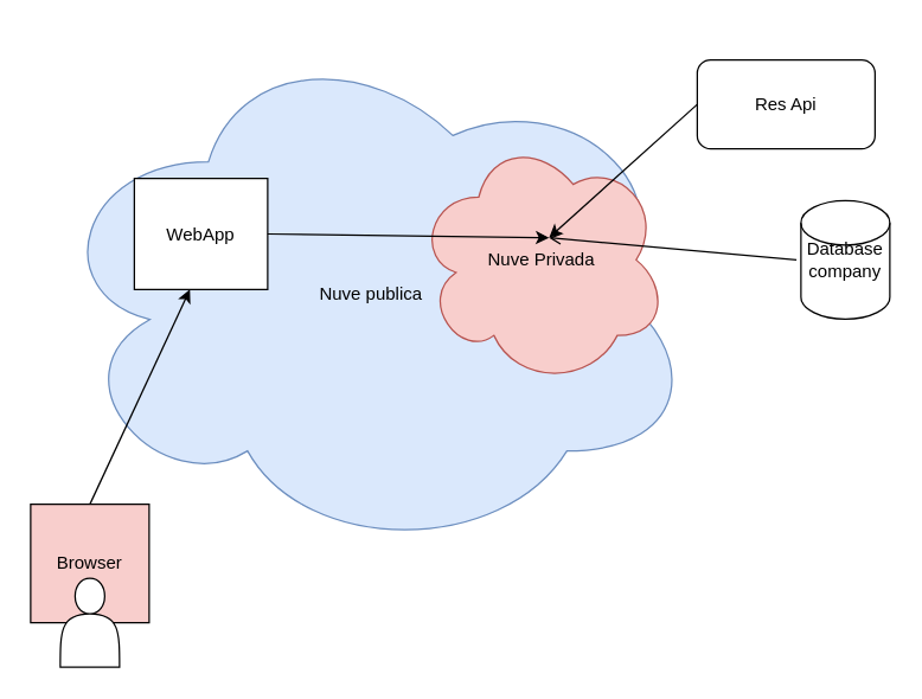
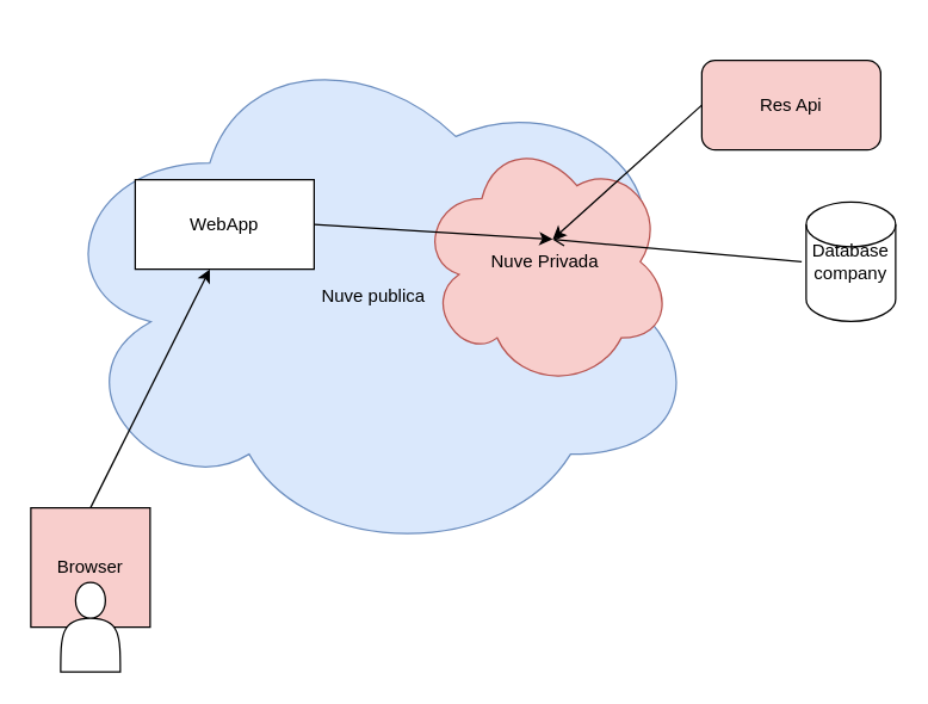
- <mxCell id="7" value="Res Api" style="rounded=1;whiteSpace=wrap;html=1;" vertex="1" parent="1"><mxGeometry x="470" y="40" width="120" height="60" as="geometry" /></mxCell>
+ <mxCell id="7" value="Res Api" style="rounded=1;whiteSpace=wrap;html=1;fillColor=#f8cecc;" vertex="1" parent="1"><mxGeometry x="470" y="40" width="120" height="60" as="geometry" /></mxCell>
- <mxCell id="9" value="WebApp" style="rounded=0;whiteSpace=wrap;html=1;" vertex="1" parent="1"><mxGeometry x="90" y="120" width="90" height="75" as="geometry" /></mxCell>
+ <mxCell id="9" value="WebApp" style="rounded=0;whiteSpace=wrap;html=1;" vertex="1" parent="1"><mxGeometry x="90" y="120" width="120" height="60" as="geometry" /></mxCell>
